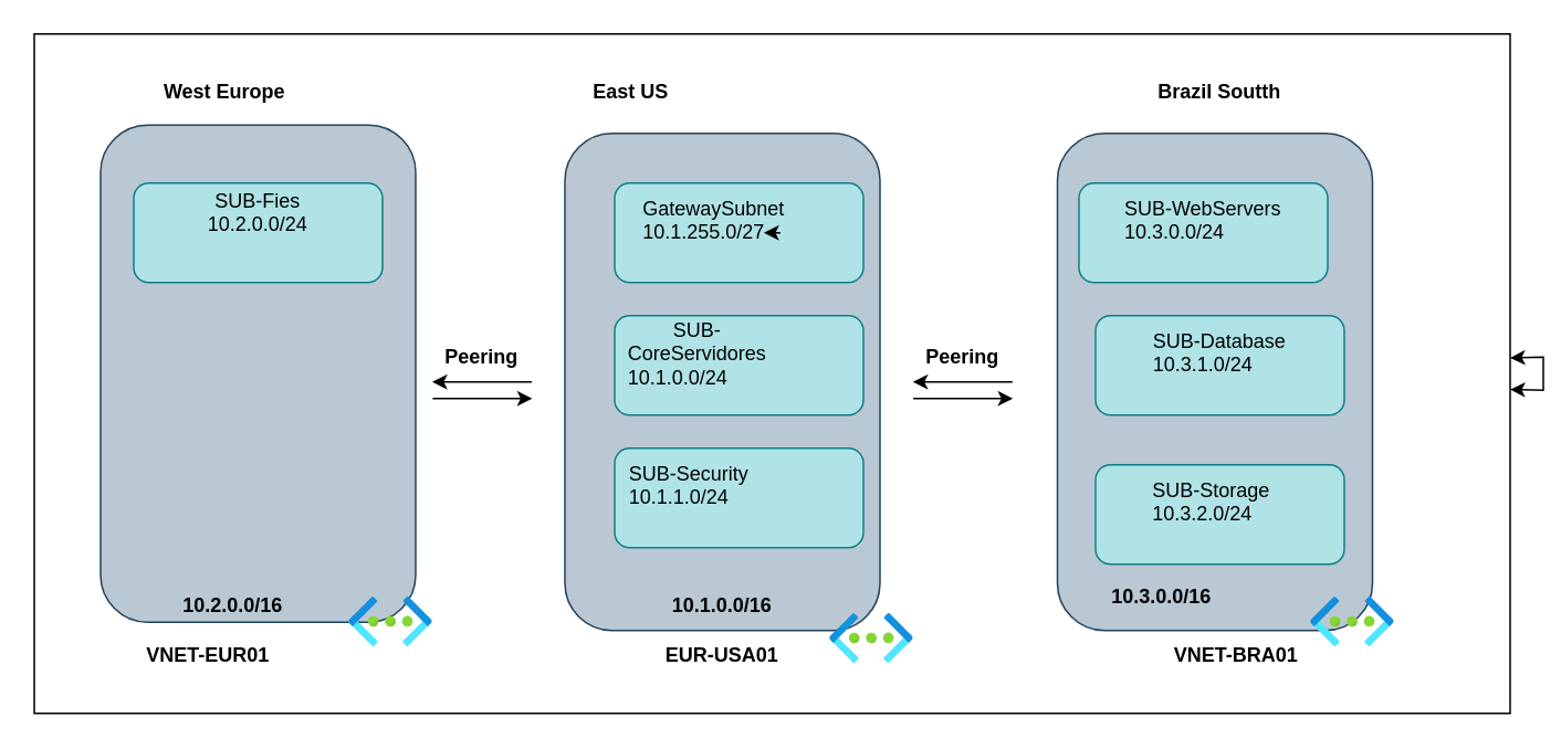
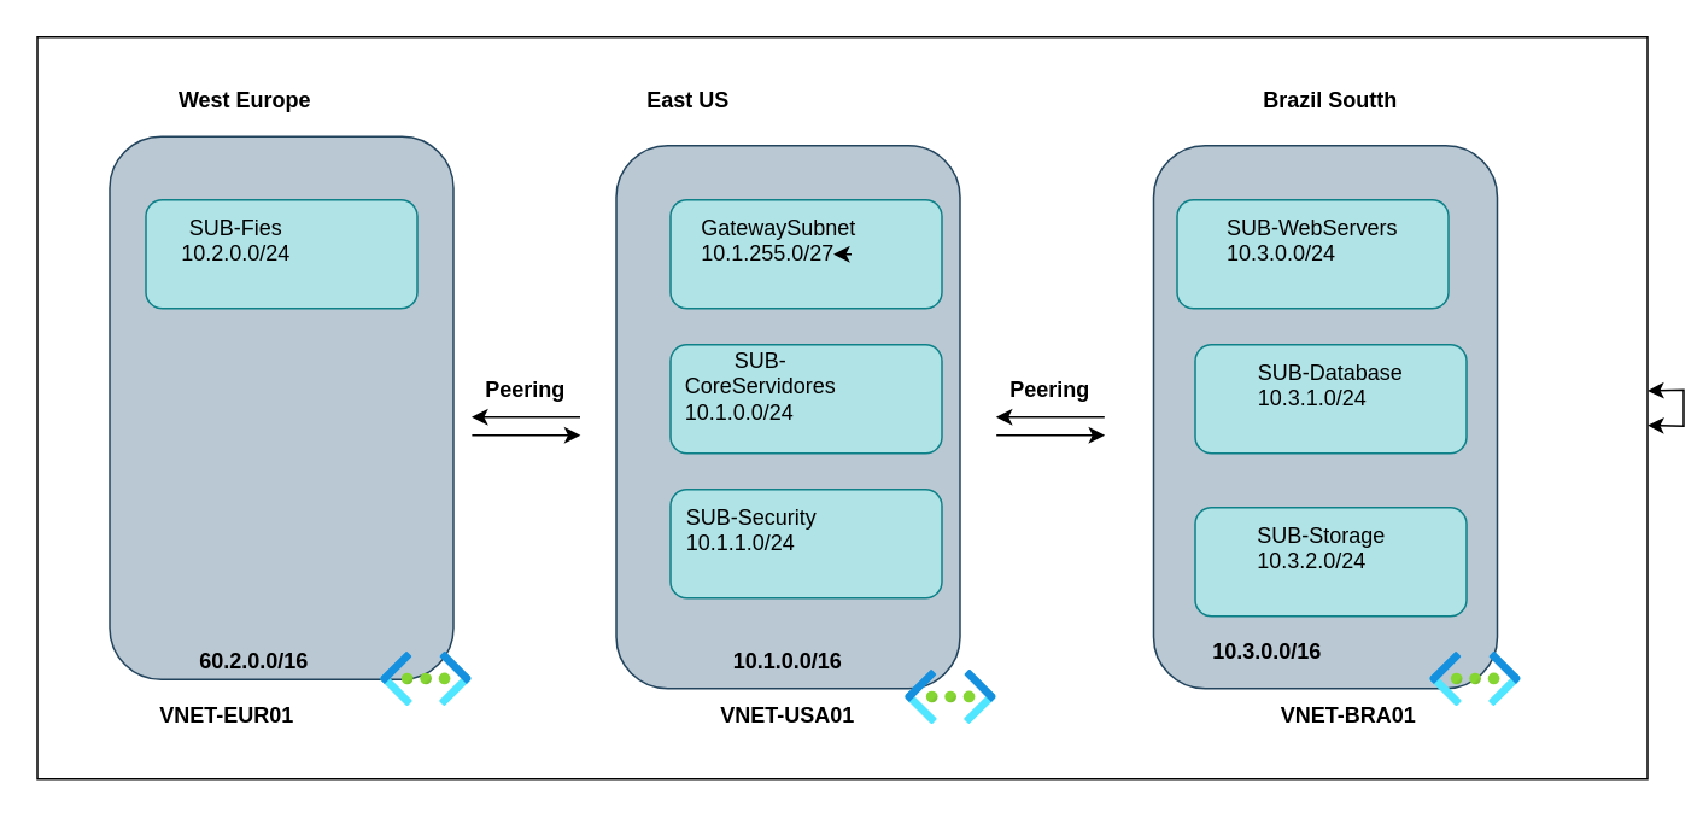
- <mxCell id="8" value="&lt;div&gt;SUB-Fies&lt;/div&gt;&lt;div align=&quot;left&quot;&gt;10.2.0.0/24&lt;/div&gt;&lt;div&gt;&lt;br&gt;&lt;/div&gt;" style="text;html=1;whiteSpace=wrap;strokeColor=none;fillColor=none;align=center;verticalAlign=middle;rounded=0;labelBackgroundColor=light-dark(default, #9a9996);fontColor=light-dark(#000000, #5e5c64);" vertex="1" parent="1"><mxGeometry x="115" y="115" width="80" height="40" as="geometry" /></mxCell>
+ <mxCell id="8" value="&lt;div&gt;SUB-Fies&lt;/div&gt;&lt;div align=&quot;left&quot;&gt;10.2.0.0/24&lt;/div&gt;&lt;div&gt;&lt;br&gt;&lt;/div&gt;" style="text;html=1;whiteSpace=wrap;strokeColor=none;fillColor=none;align=center;verticalAlign=middle;rounded=0;labelBackgroundColor=light-dark(default, #9a9996);fontColor=light-dark(#000000, #5e5c64);" vertex="1" parent="1"><mxGeometry x="90" y="120" width="80" height="40" as="geometry" /></mxCell>
- <mxCell id="9" value="&lt;b&gt;10.2.0.0/16&lt;/b&gt;" style="text;html=1;whiteSpace=wrap;strokeColor=none;fillColor=none;align=center;verticalAlign=middle;rounded=0;labelBackgroundColor=light-dark(default, #9a9996);fontColor=light-dark(#000000, #deddda);" vertex="1" parent="1"><mxGeometry x="100" y="345" width="80" height="40" as="geometry" /></mxCell>
+ <mxCell id="9" value="&lt;b&gt;60.2.0.0/16&lt;/b&gt;" style="text;html=1;whiteSpace=wrap;strokeColor=none;fillColor=none;align=center;verticalAlign=middle;rounded=0;labelBackgroundColor=light-dark(default, #9a9996);fontColor=light-dark(#000000, #deddda);" vertex="1" parent="1"><mxGeometry x="100" y="345" width="80" height="40" as="geometry" /></mxCell>
- <mxCell id="15" value="&lt;b&gt;EUR-USA01&lt;/b&gt;" style="text;html=1;whiteSpace=wrap;strokeColor=none;fillColor=none;align=center;verticalAlign=middle;rounded=0;" vertex="1" parent="1"><mxGeometry x="390" y="380" width="90" height="30" as="geometry" /></mxCell>
+ <mxCell id="15" value="&lt;b&gt;VNET-USA01&lt;/b&gt;" style="text;html=1;whiteSpace=wrap;strokeColor=none;fillColor=none;align=center;verticalAlign=middle;rounded=0;" vertex="1" parent="1"><mxGeometry x="390" y="380" width="90" height="30" as="geometry" /></mxCell>
